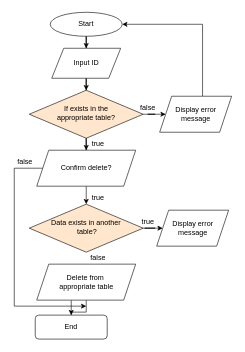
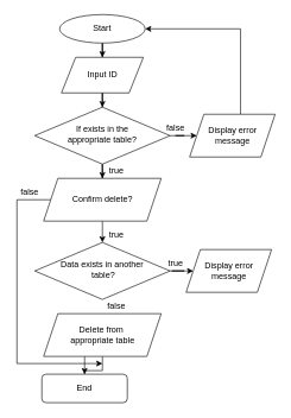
- <mxCell id="6" value="&lt;div&gt;If exists in the&lt;/div&gt;&lt;div&gt;appropriate table?&lt;/div&gt;" style="rhombus;whiteSpace=wrap;html=1;shadow=0;fontFamily=Helvetica;fontSize=12;align=center;strokeWidth=1;spacing=6;spacingTop=-4;fillColor=#ffe6cc;" parent="1" vertex="1"><mxGeometry x="48" y="150" width="190" height="80" as="geometry" /></mxCell>
+ <mxCell id="6" value="&lt;div&gt;If exists in the&lt;/div&gt;&lt;div&gt;appropriate table?&lt;/div&gt;" style="rhombus;whiteSpace=wrap;html=1;shadow=0;fontFamily=Helvetica;fontSize=12;align=center;strokeWidth=1;spacing=6;spacingTop=-4;" parent="1" vertex="1"><mxGeometry x="48" y="150" width="190" height="80" as="geometry" /></mxCell>
- <mxCell id="17" value="Data exists in another&lt;br&gt;&amp;nbsp;table?" style="rhombus;whiteSpace=wrap;html=1;shadow=0;fontFamily=Helvetica;fontSize=12;align=center;strokeWidth=1;spacing=6;spacingTop=-4;fillColor=#ffe6cc;" parent="1" vertex="1"><mxGeometry x="48" y="340" width="190" height="80" as="geometry" /></mxCell>
+ <mxCell id="17" value="Data exists in another&lt;br&gt;&amp;nbsp;table?" style="rhombus;whiteSpace=wrap;html=1;shadow=0;fontFamily=Helvetica;fontSize=12;align=center;strokeWidth=1;spacing=6;spacingTop=-4;" parent="1" vertex="1"><mxGeometry x="48" y="340" width="190" height="80" as="geometry" /></mxCell>
